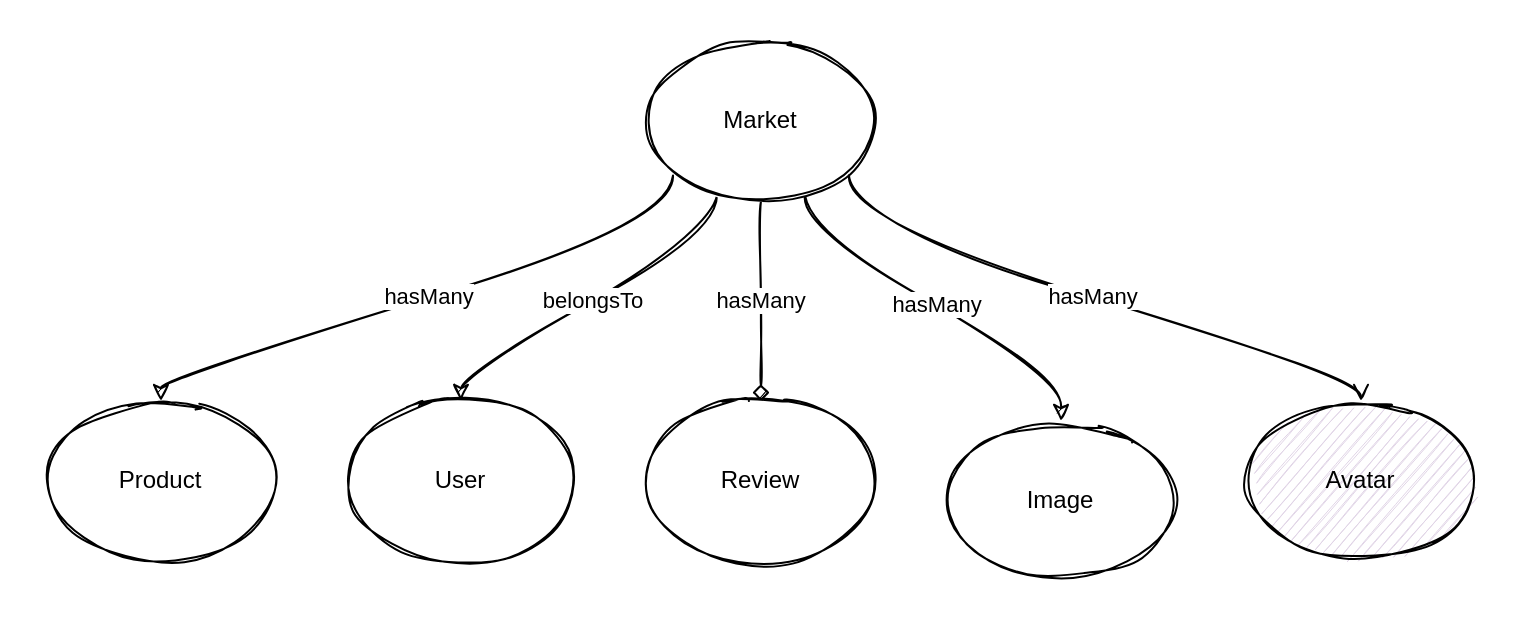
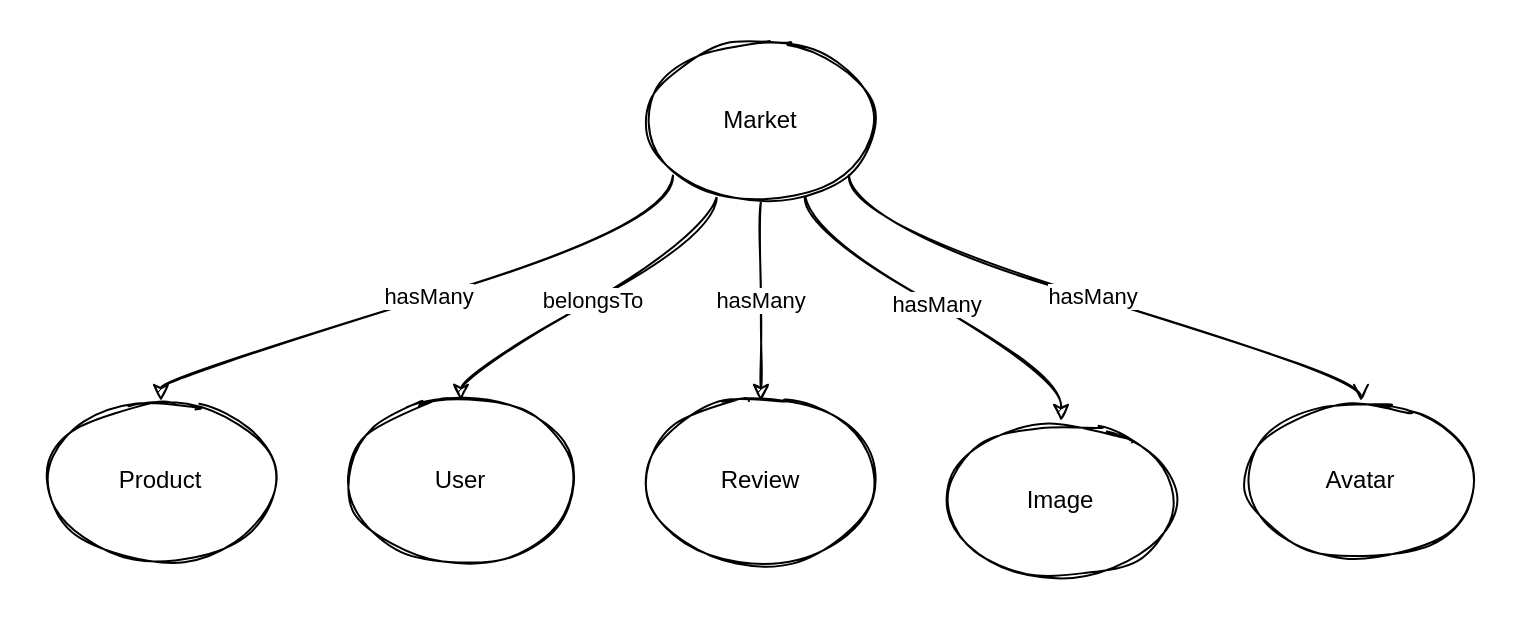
- <mxCell id="5" value="hasMany" style="edgeStyle=orthogonalEdgeStyle;rounded=1;orthogonalLoop=1;jettySize=auto;html=1;noEdgeStyle=1;orthogonal=1;sketch=1;curved=1;endArrow=diamond;" parent="1" source="8" target="10" edge="1"><mxGeometry relative="1" as="geometry"><Array as="points"><mxPoint x="380" y="116" /><mxPoint x="380" y="188" /></Array></mxGeometry></mxCell>
+ <mxCell id="5" value="hasMany" style="edgeStyle=orthogonalEdgeStyle;rounded=1;orthogonalLoop=1;jettySize=auto;html=1;noEdgeStyle=1;orthogonal=1;sketch=1;curved=1;" parent="1" source="8" target="10" edge="1"><mxGeometry relative="1" as="geometry"><Array as="points"><mxPoint x="380" y="116" /><mxPoint x="380" y="188" /></Array></mxGeometry></mxCell>
- <mxCell id="12" value="Avatar" style="ellipse;whiteSpace=wrap;html=1;sketch=1;rounded=1;fillColor=#e1d5e7;" parent="1" vertex="1"><mxGeometry x="620" y="200" width="120" height="80" as="geometry" /></mxCell>
+ <mxCell id="12" value="Avatar" style="ellipse;whiteSpace=wrap;html=1;sketch=1;rounded=1;" parent="1" vertex="1"><mxGeometry x="620" y="200" width="120" height="80" as="geometry" /></mxCell>
